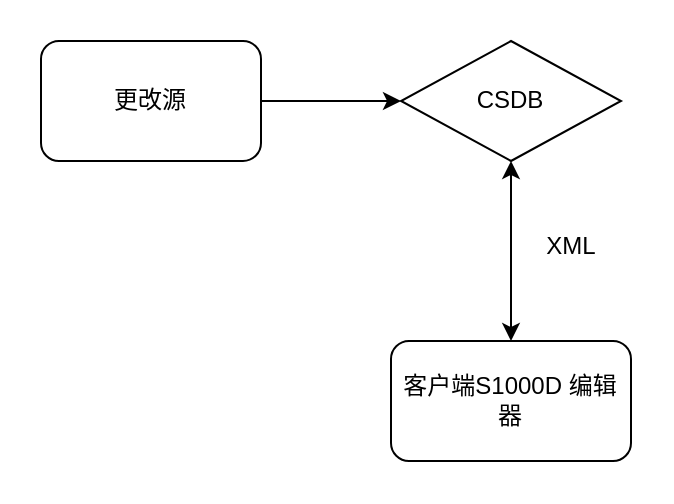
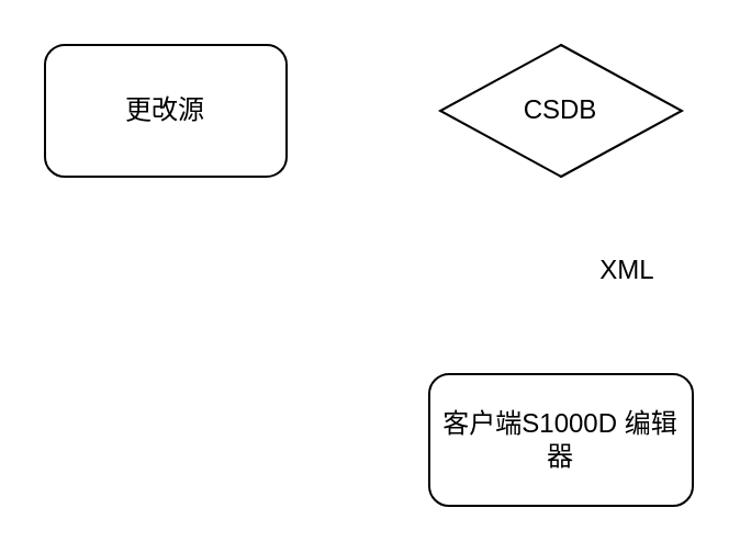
- <mxCell id="6" style="edgeStyle=orthogonalEdgeStyle;rounded=0;orthogonalLoop=1;jettySize=auto;html=1;entryX=0;entryY=0.5;entryDx=0;entryDy=0;" edge="1" parent="1" source="7" target="2"><mxGeometry relative="1" as="geometry" /></mxCell>
- <mxCell id="4" value="" style="endArrow=classic;startArrow=classic;html=1;rounded=0;entryX=0.5;entryY=1;entryDx=0;entryDy=0;exitX=0.5;exitY=0;exitDx=0;exitDy=0;" edge="1" parent="1" source="3" target="2"><mxGeometry width="50" height="50" relative="1" as="geometry"><mxPoint x="420" y="110" as="sourcePoint" /><mxPoint x="470" y="60" as="targetPoint" /></mxGeometry></mxCell>
